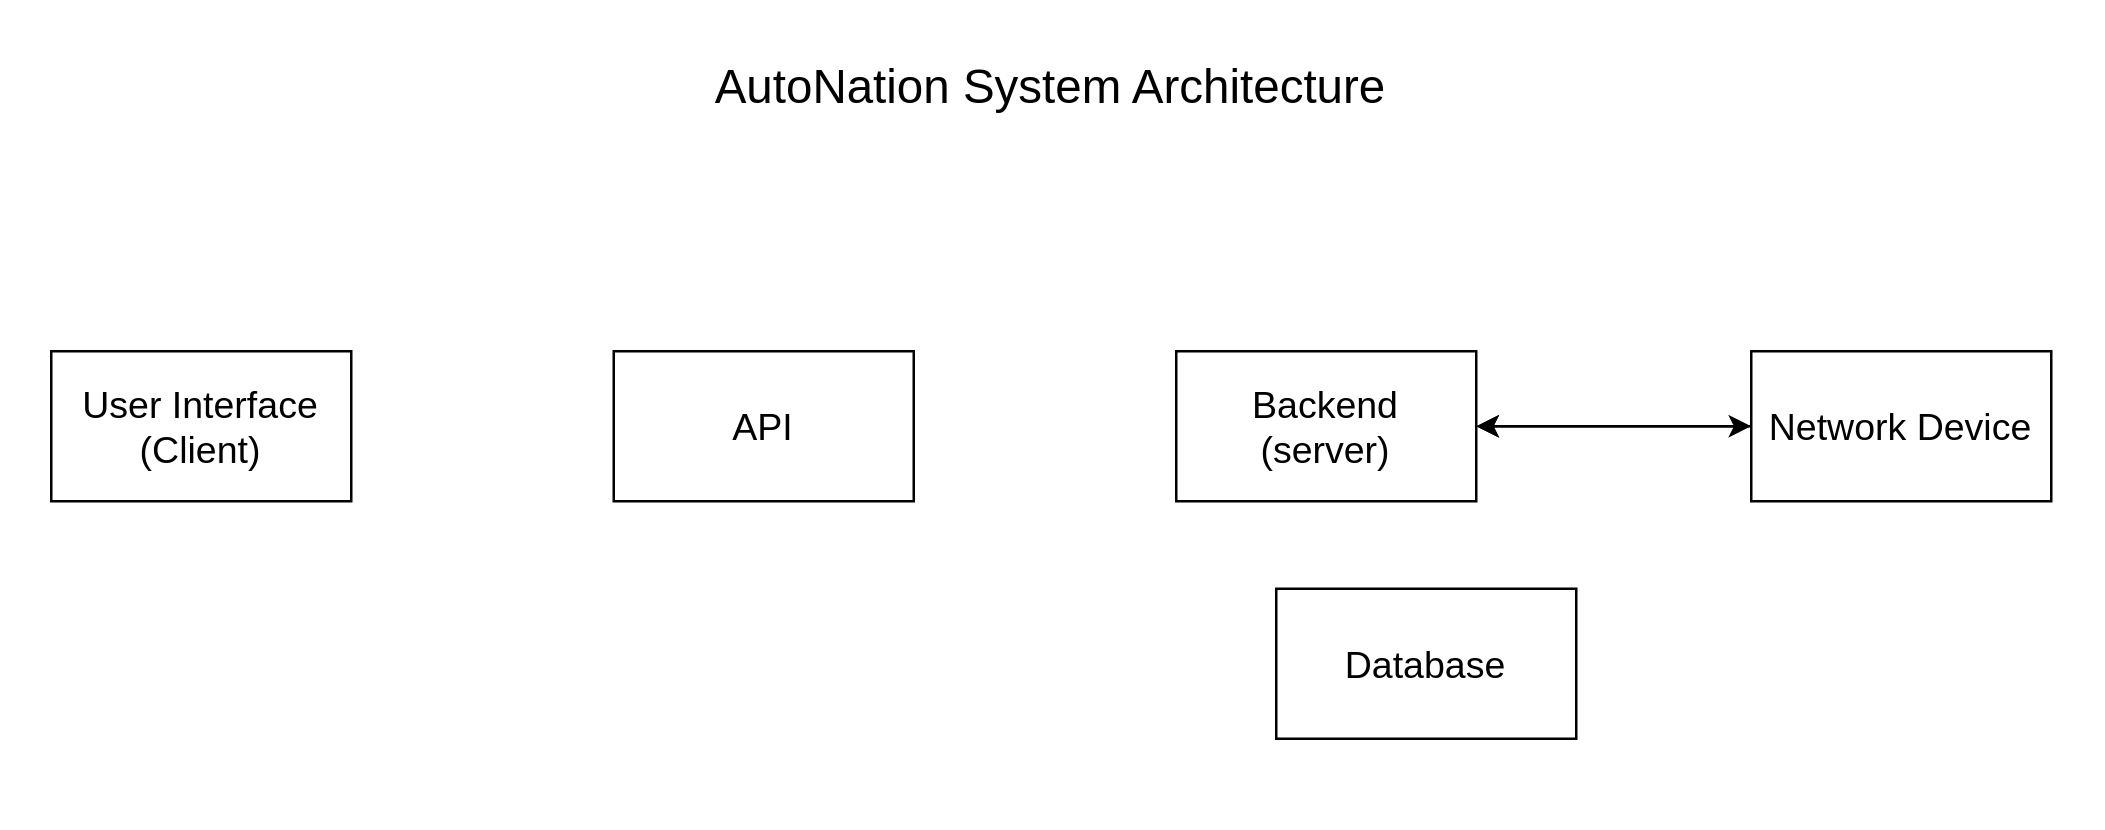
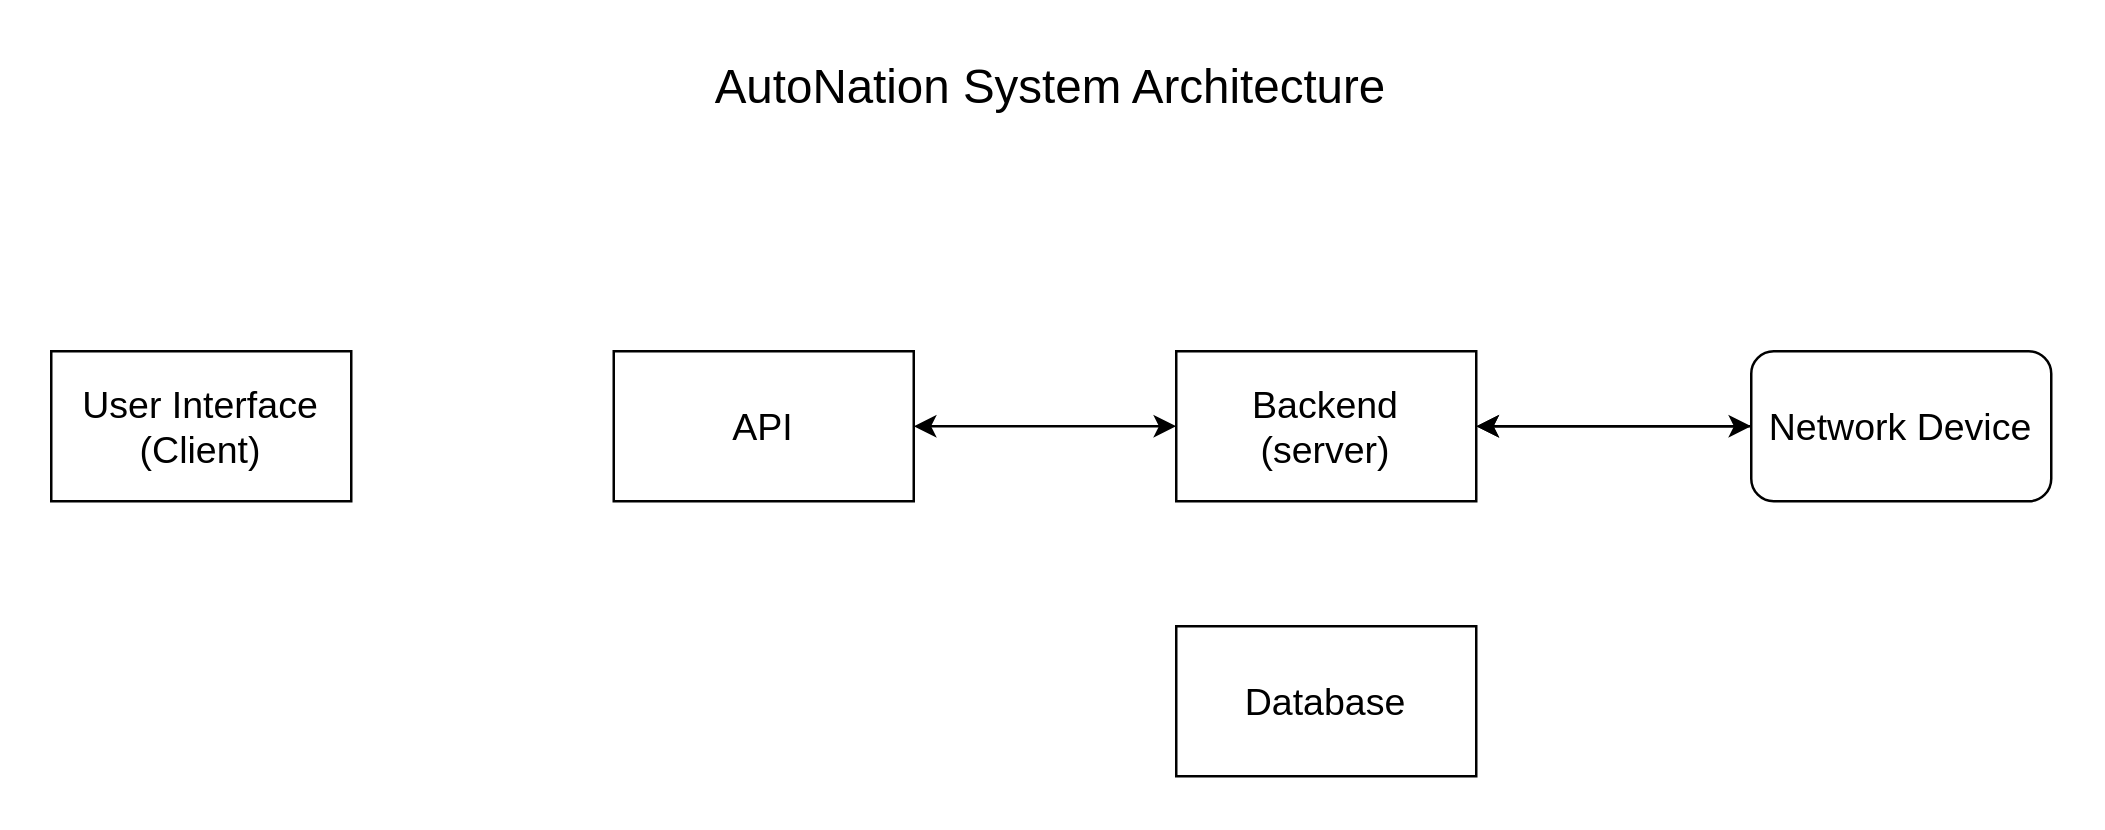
+ <mxCell id="4" style="edgeStyle=orthogonalEdgeStyle;rounded=0;orthogonalLoop=1;jettySize=auto;html=1;entryX=0;entryY=0.5;entryDx=0;entryDy=0;startArrow=classic;startFill=1;" edge="1" parent="1" source="5" target="6"><mxGeometry relative="1" as="geometry" /></mxCell>
- <mxCell id="10" value="&lt;font style=&quot;font-size: 15px;&quot;&gt;Network Device&lt;br&gt;&lt;/font&gt;" style="rounded=0;whiteSpace=wrap;html=1;" vertex="1" parent="1"><mxGeometry x="700" y="140" width="120" height="60" as="geometry" /></mxCell>
+ <mxCell id="10" value="&lt;font style=&quot;font-size: 15px;&quot;&gt;Network Device&lt;br&gt;&lt;/font&gt;" style="whiteSpace=wrap;html=1;rounded=1;" vertex="1" parent="1"><mxGeometry x="700" y="140" width="120" height="60" as="geometry" /></mxCell>
- <mxCell id="7" value="&lt;font style=&quot;font-size: 15px;&quot;&gt;Database&lt;/font&gt;" style="rounded=0;whiteSpace=wrap;html=1;" vertex="1" parent="1"><mxGeometry x="510" y="235" width="120" height="60" as="geometry" /></mxCell>
+ <mxCell id="7" value="&lt;font style=&quot;font-size: 15px;&quot;&gt;Database&lt;/font&gt;" style="rounded=0;whiteSpace=wrap;html=1;" vertex="1" parent="1"><mxGeometry x="470" y="250" width="120" height="60" as="geometry" /></mxCell>
